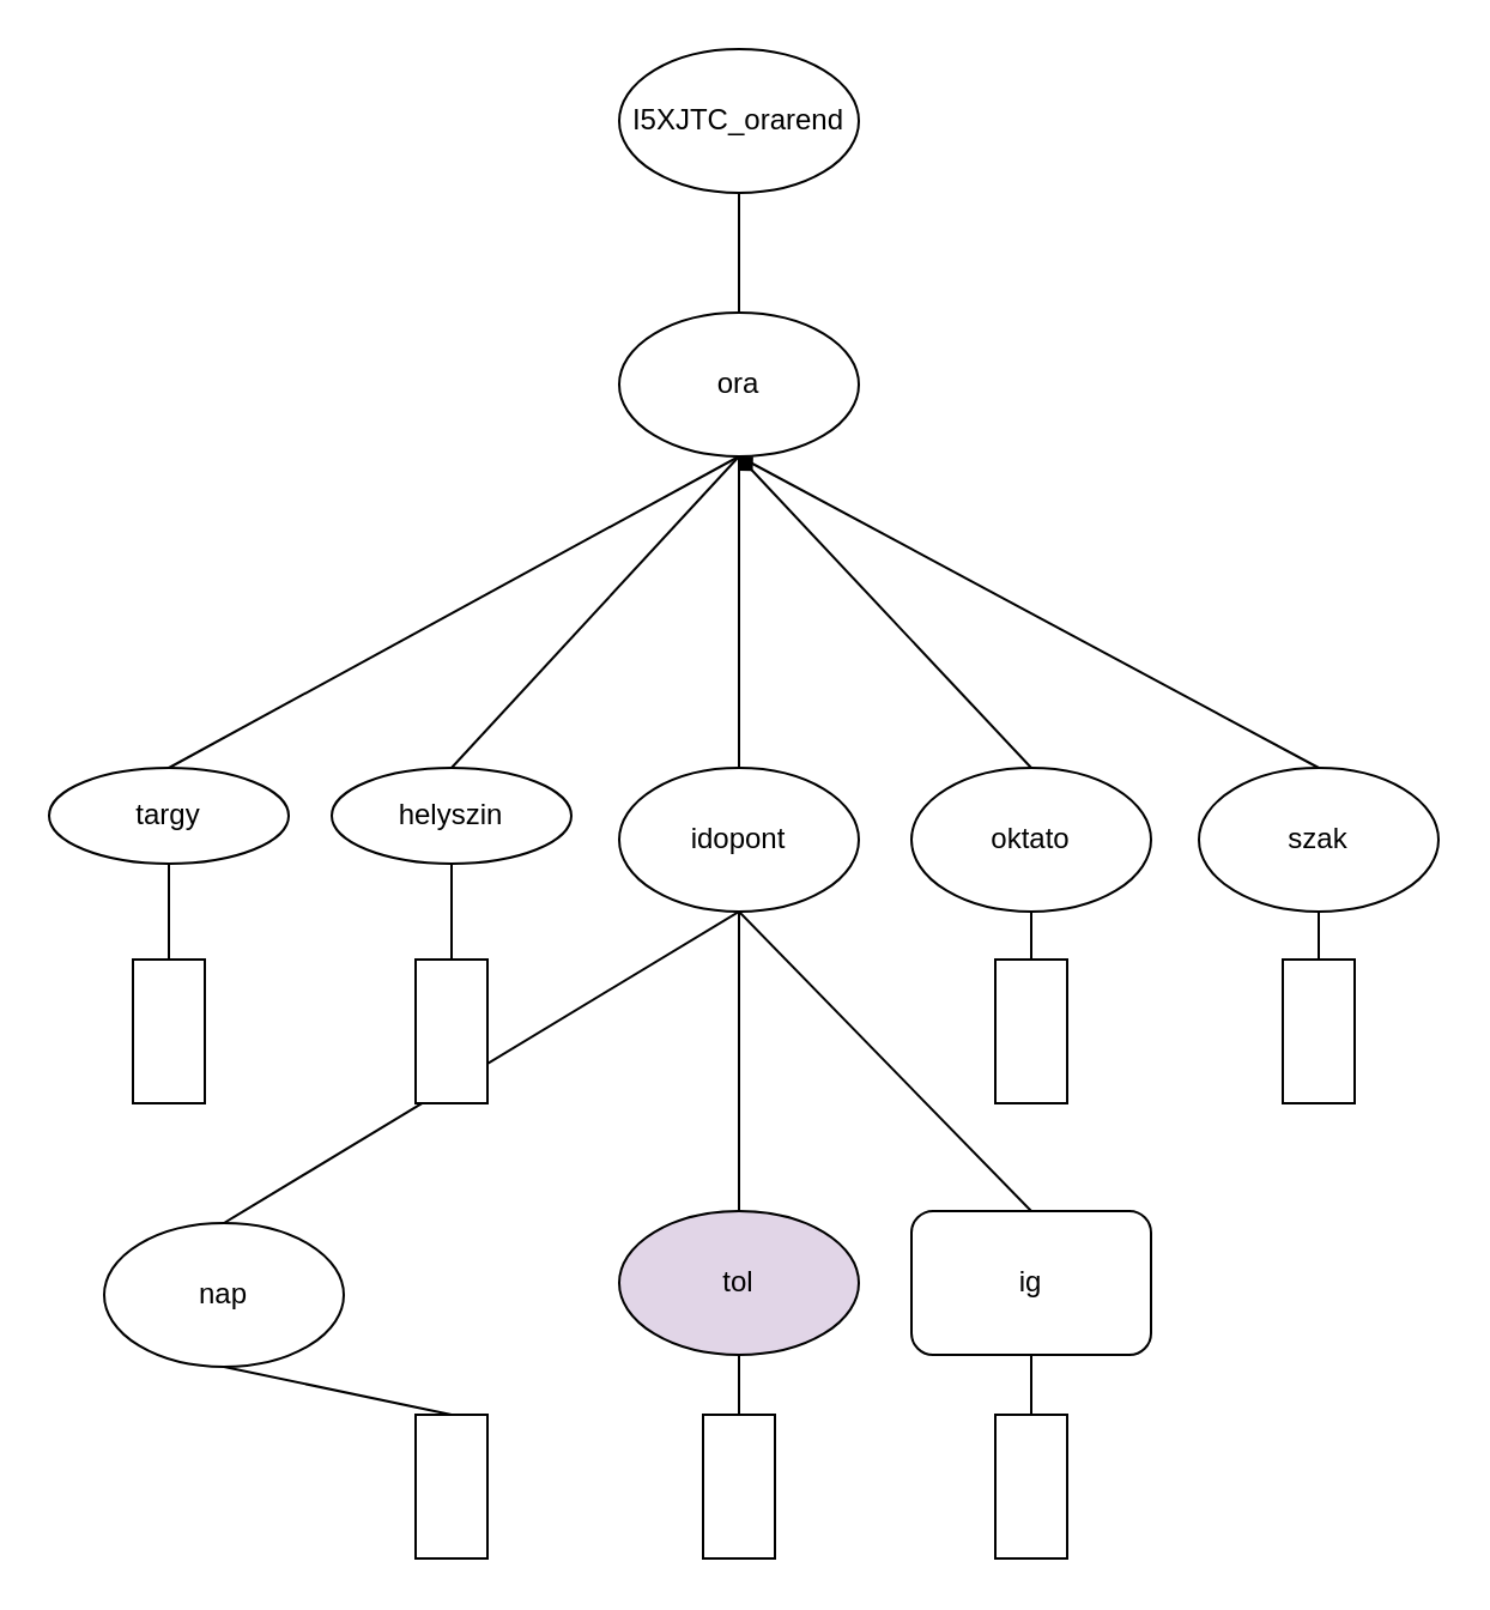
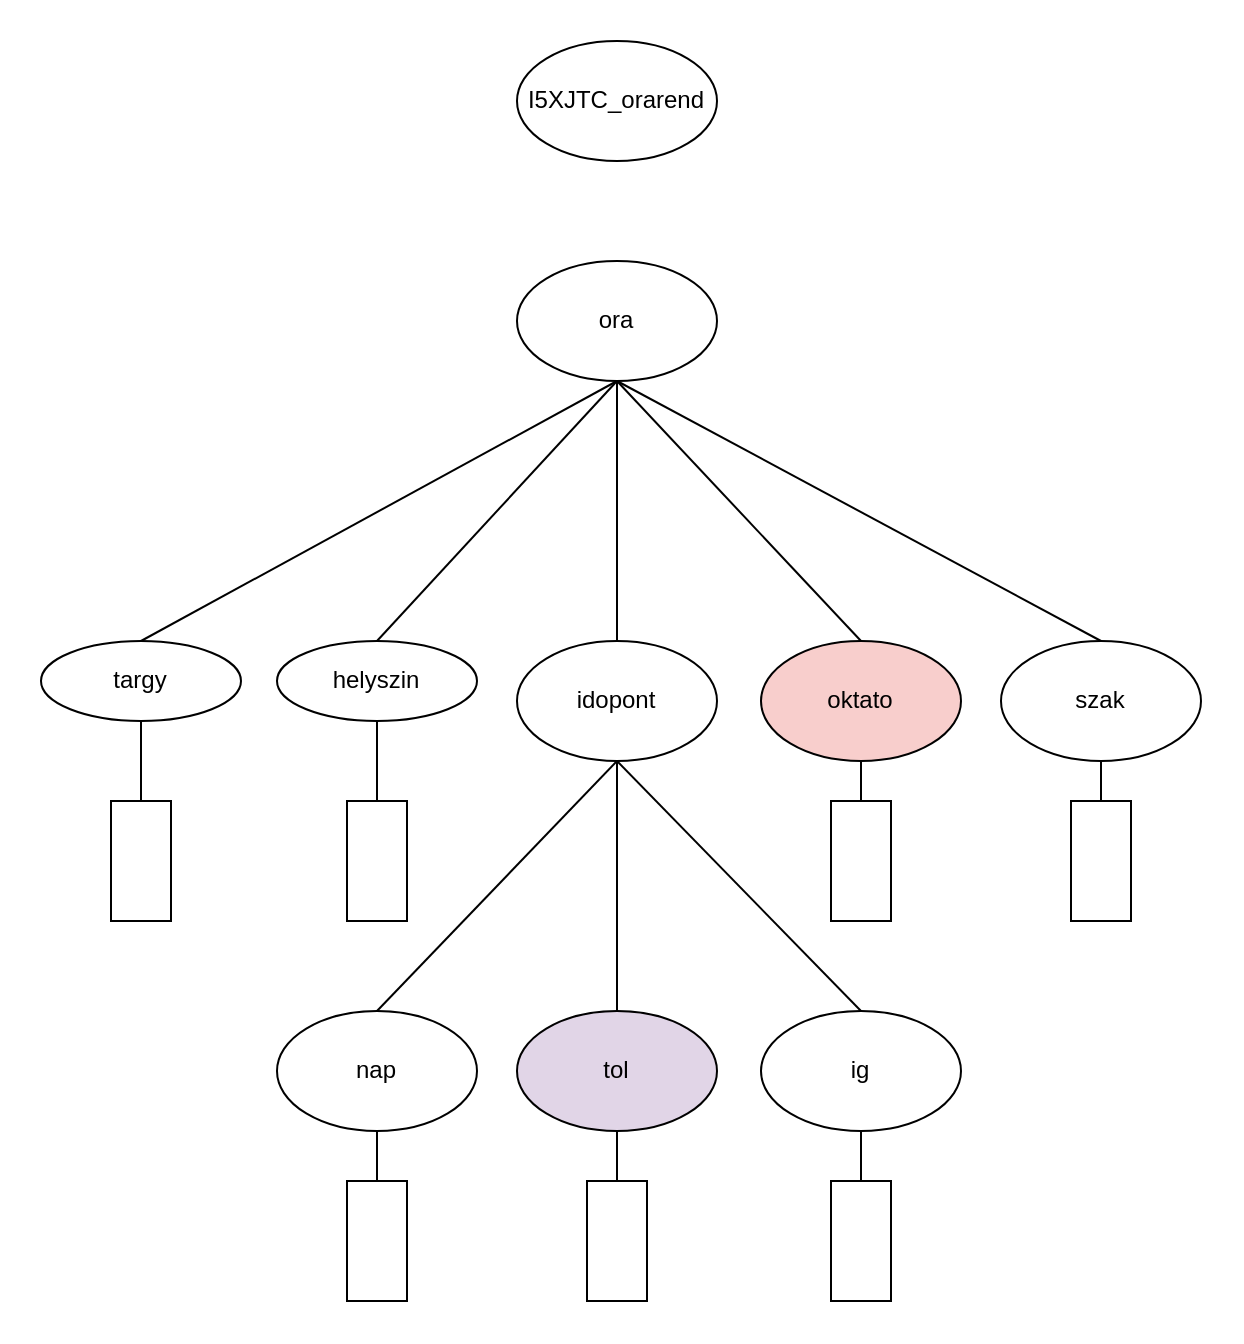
- <mxCell id="15" value="" style="endArrow=none;html=1;rounded=0;entryX=0.5;entryY=1;entryDx=0;entryDy=0;exitX=0.5;exitY=0;exitDx=0;exitDy=0;" parent="1" source="2" target="3" edge="1"><mxGeometry width="50" height="50" relative="1" as="geometry"><mxPoint x="410" y="120" as="sourcePoint" /><mxPoint x="370" y="370" as="targetPoint" /></mxGeometry></mxCell>
- <mxCell id="13" value="" style="endArrow=diamond;html=1;rounded=0;entryX=0.5;entryY=1;entryDx=0;entryDy=0;exitX=0.5;exitY=0;exitDx=0;exitDy=0;" parent="1" source="5" target="2" edge="1"><mxGeometry width="50" height="50" relative="1" as="geometry"><mxPoint x="320" y="420" as="sourcePoint" /><mxPoint x="370" y="370" as="targetPoint" /></mxGeometry></mxCell>
+ <mxCell id="13" value="" style="endArrow=none;html=1;rounded=0;entryX=0.5;entryY=1;entryDx=0;entryDy=0;exitX=0.5;exitY=0;exitDx=0;exitDy=0;" parent="1" source="5" target="2" edge="1"><mxGeometry width="50" height="50" relative="1" as="geometry"><mxPoint x="320" y="420" as="sourcePoint" /><mxPoint x="370" y="370" as="targetPoint" /></mxGeometry></mxCell>
- <mxCell id="5" value="oktato" style="ellipse;whiteSpace=wrap;html=1;" parent="1" vertex="1"><mxGeometry x="380" y="320" width="100" height="60" as="geometry" /></mxCell>
+ <mxCell id="5" value="oktato" style="ellipse;whiteSpace=wrap;html=1;fillColor=#f8cecc;" parent="1" vertex="1"><mxGeometry x="380" y="320" width="100" height="60" as="geometry" /></mxCell>
- <mxCell id="11" value="ig" style="whiteSpace=wrap;html=1;rounded=1;" parent="1" vertex="1"><mxGeometry x="380" y="505" width="100" height="60" as="geometry" /></mxCell>
+ <mxCell id="11" value="ig" style="ellipse;whiteSpace=wrap;html=1;" parent="1" vertex="1"><mxGeometry x="380" y="505" width="100" height="60" as="geometry" /></mxCell>
- <mxCell id="9" value="nap" style="ellipse;whiteSpace=wrap;html=1;" parent="1" vertex="1"><mxGeometry x="43" y="510" width="100" height="60" as="geometry" /></mxCell>
+ <mxCell id="9" value="nap" style="ellipse;whiteSpace=wrap;html=1;" parent="1" vertex="1"><mxGeometry x="138" y="505" width="100" height="60" as="geometry" /></mxCell>
